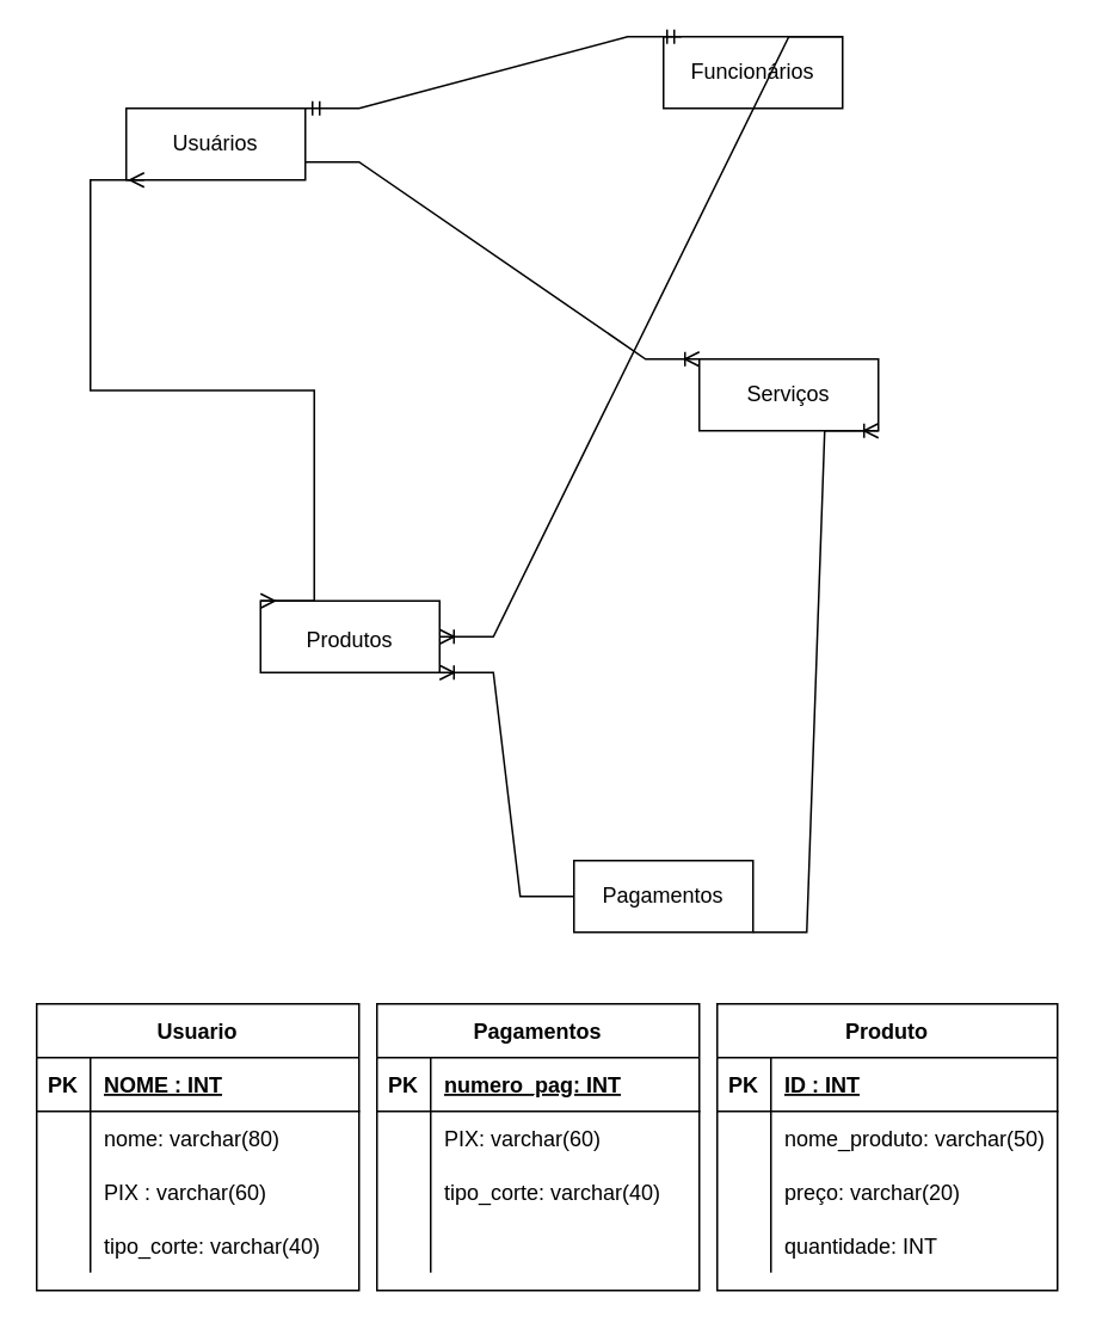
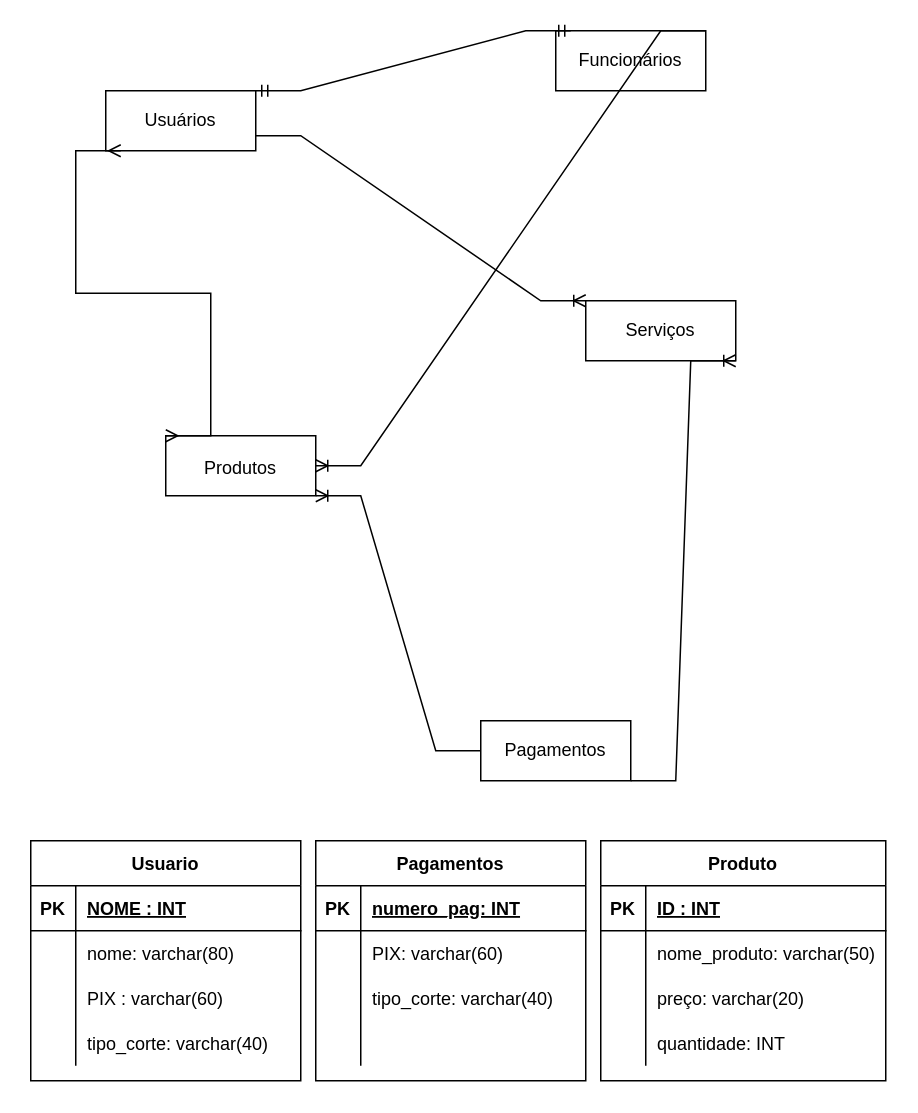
- <mxCell id="7" value="&lt;font style=&quot;font-size: 12px;&quot;&gt;Produtos&lt;/font&gt;" style="whiteSpace=wrap;html=1;align=center;fontSize=18;" vertex="1" parent="1"><mxGeometry x="145" y="335" width="100" height="40" as="geometry" /></mxCell>
+ <mxCell id="7" value="&lt;font style=&quot;font-size: 12px;&quot;&gt;Produtos&lt;/font&gt;" style="whiteSpace=wrap;html=1;align=center;fontSize=18;" vertex="1" parent="1"><mxGeometry x="110" y="290" width="100" height="40" as="geometry" /></mxCell>
